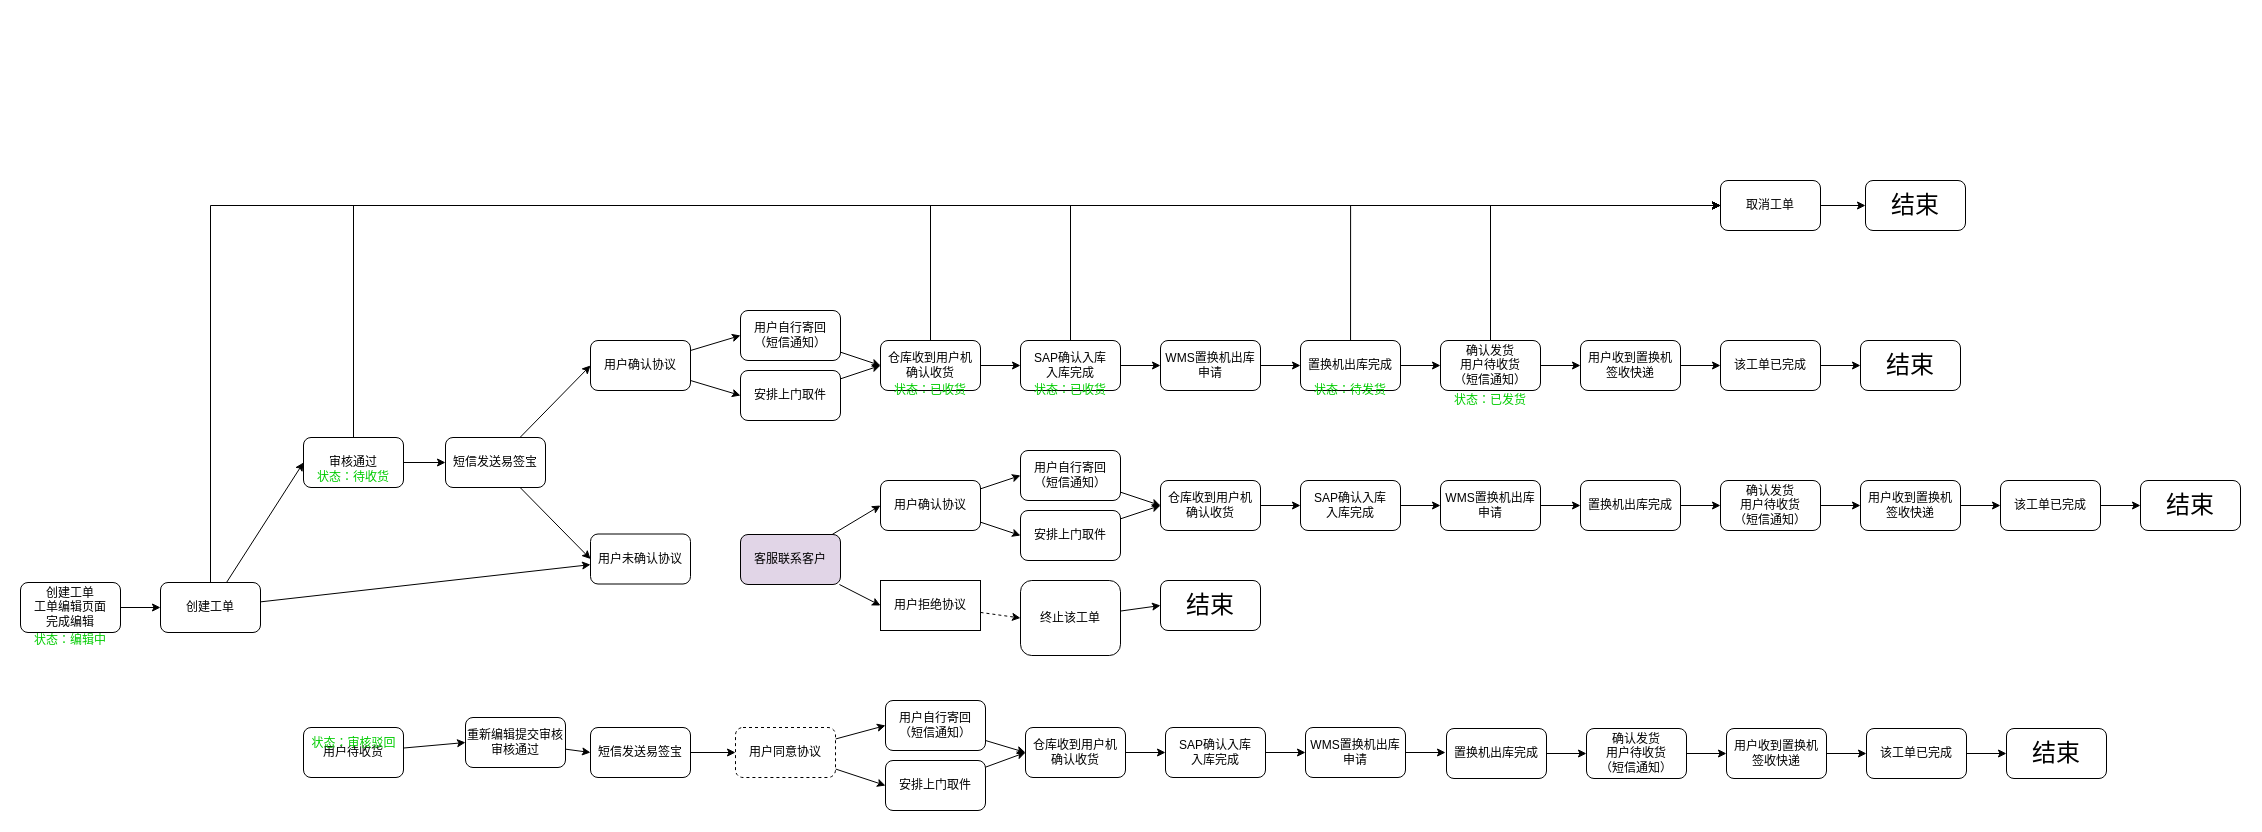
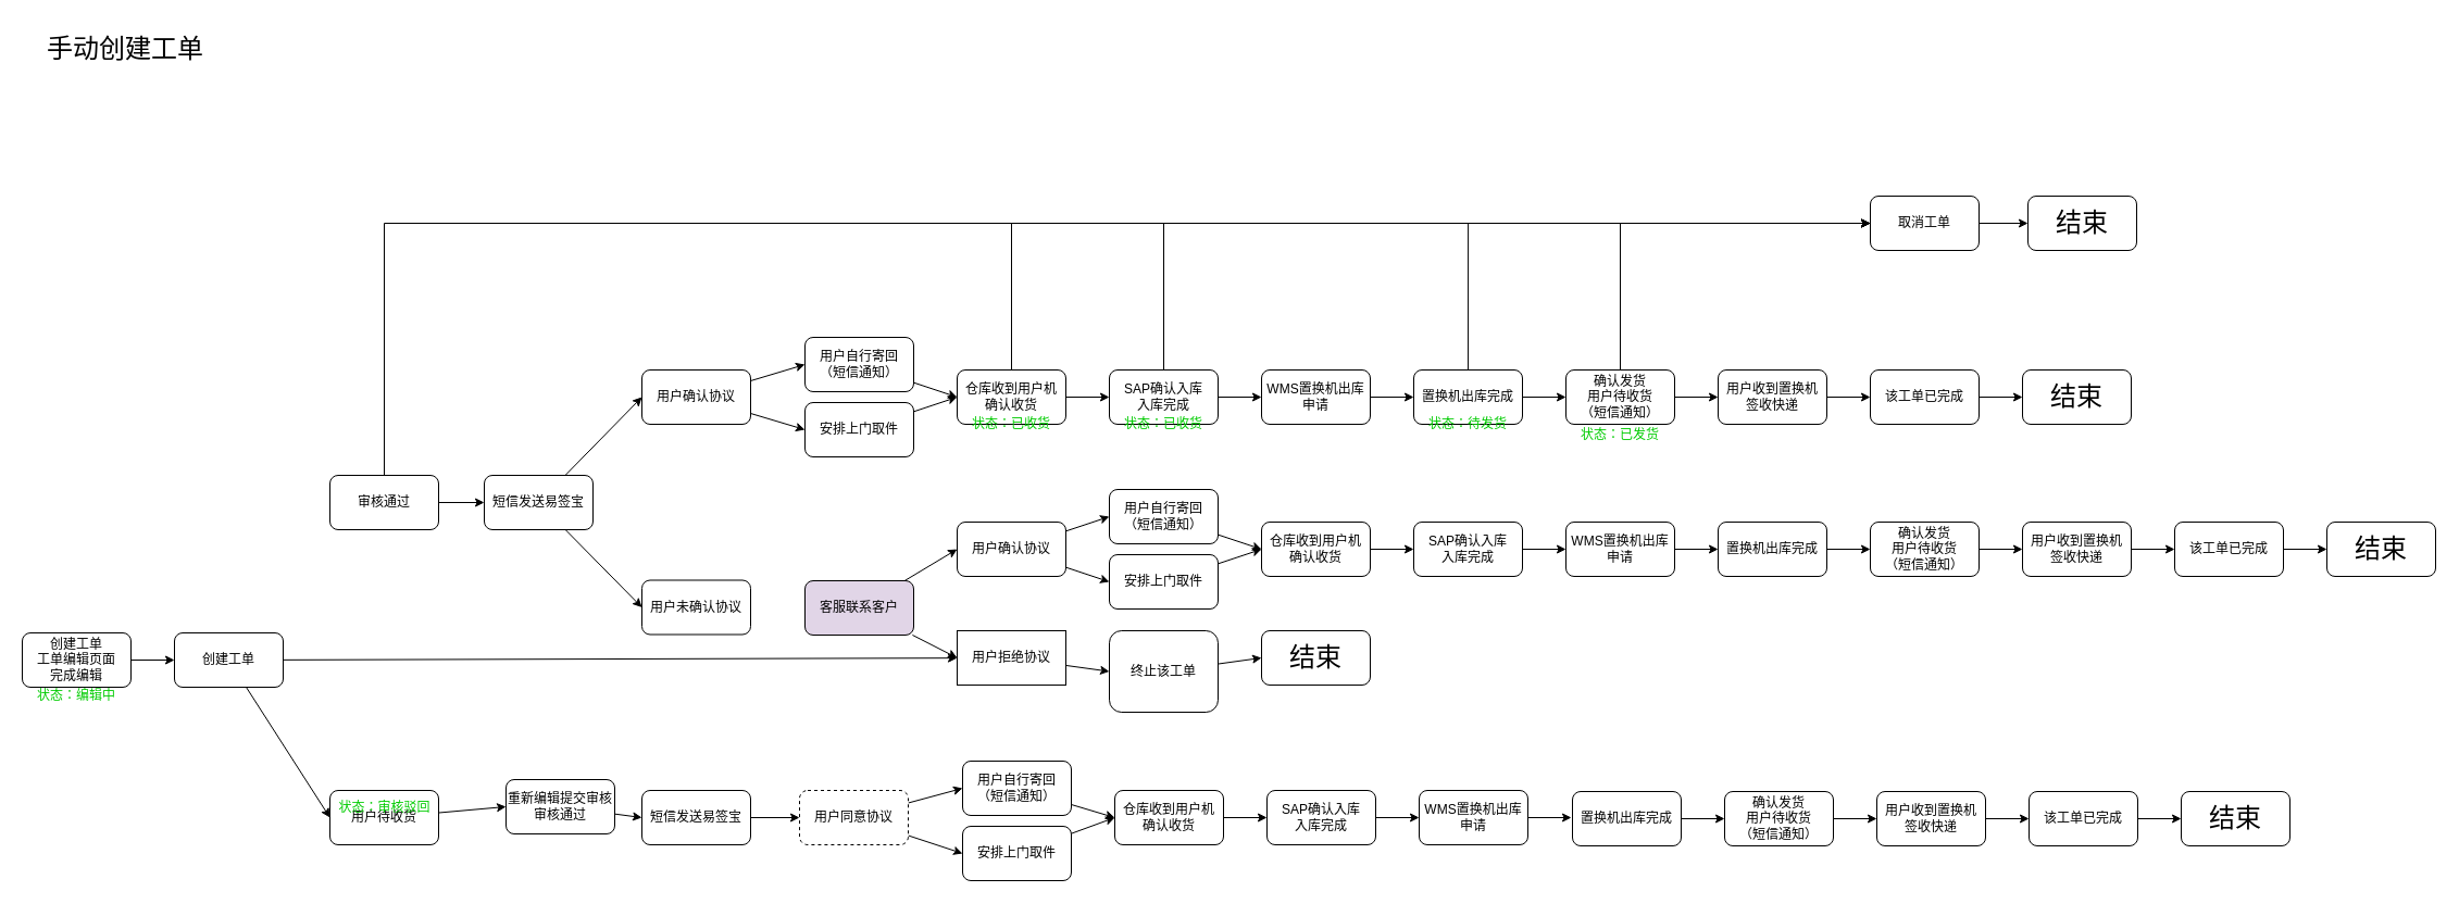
+ <mxCell id="2" value="&lt;font style=&quot;font-size: 24px&quot;&gt;手动创建工单&lt;/font&gt;" style="text;html=1;strokeColor=none;fillColor=none;align=center;verticalAlign=middle;whiteSpace=wrap;rounded=0;" parent="1" vertex="1"><mxGeometry x="20" y="20" width="190" height="50" as="geometry" /></mxCell>
- <mxCell id="7" style="edgeStyle=orthogonalEdgeStyle;rounded=0;orthogonalLoop=1;jettySize=auto;html=1;" edge="1" parent="1" source="8" target="81"><mxGeometry relative="1" as="geometry"><Array as="points"><mxPoint x="210" y="205" /></Array></mxGeometry></mxCell>
- <mxCell id="107" value="&lt;font color=&quot;#00cc00&quot;&gt;状态：待收货&lt;/font&gt;" style="text;html=1;strokeColor=none;fillColor=none;align=center;verticalAlign=middle;whiteSpace=wrap;rounded=0;" vertex="1" parent="1"><mxGeometry x="313" y="467" width="80" height="20" as="geometry" /></mxCell>
- <mxCell id="5" style="rounded=0;orthogonalLoop=1;jettySize=auto;html=1;entryX=0;entryY=0.5;entryDx=0;entryDy=0;" parent="1" source="8" target="11" edge="1"><mxGeometry relative="1" as="geometry" /></mxCell>
+ <mxCell id="5" style="rounded=0;orthogonalLoop=1;jettySize=auto;html=1;" parent="1" source="8" target="64" edge="1"><mxGeometry relative="1" as="geometry" /></mxCell>
- <mxCell id="6" style="edgeStyle=none;rounded=0;orthogonalLoop=1;jettySize=auto;html=1;" parent="1" source="8" target="52" edge="1"><mxGeometry relative="1" as="geometry" /></mxCell>
+ <mxCell id="6" style="edgeStyle=none;rounded=0;orthogonalLoop=1;jettySize=auto;html=1;entryX=0;entryY=0.5;entryDx=0;entryDy=0;" parent="1" source="8" target="35" edge="1"><mxGeometry relative="1" as="geometry" /></mxCell>
- <mxCell id="63" style="edgeStyle=none;rounded=0;orthogonalLoop=1;jettySize=auto;html=1;entryX=0;entryY=0.5;entryDx=0;entryDy=0;dashed=1;" parent="1" source="64" target="57" edge="1"><mxGeometry relative="1" as="geometry" /></mxCell>
+ <mxCell id="63" style="edgeStyle=none;rounded=0;orthogonalLoop=1;jettySize=auto;html=1;entryX=0;entryY=0.5;entryDx=0;entryDy=0;" parent="1" source="64" target="57" edge="1"><mxGeometry relative="1" as="geometry" /></mxCell>
